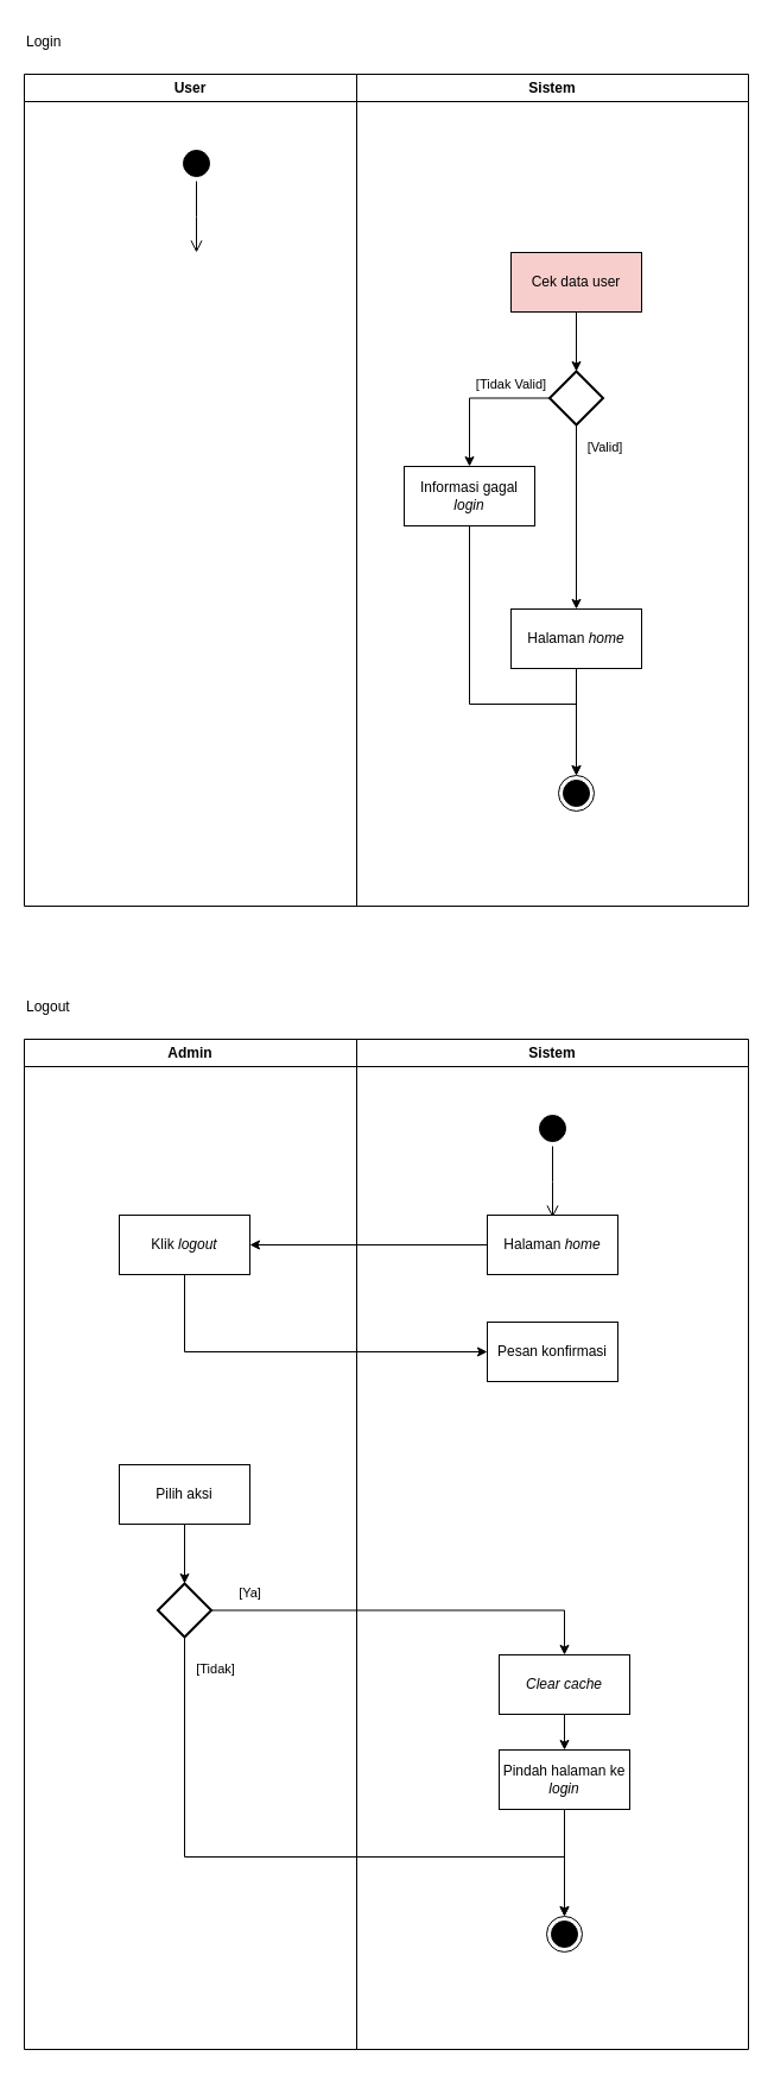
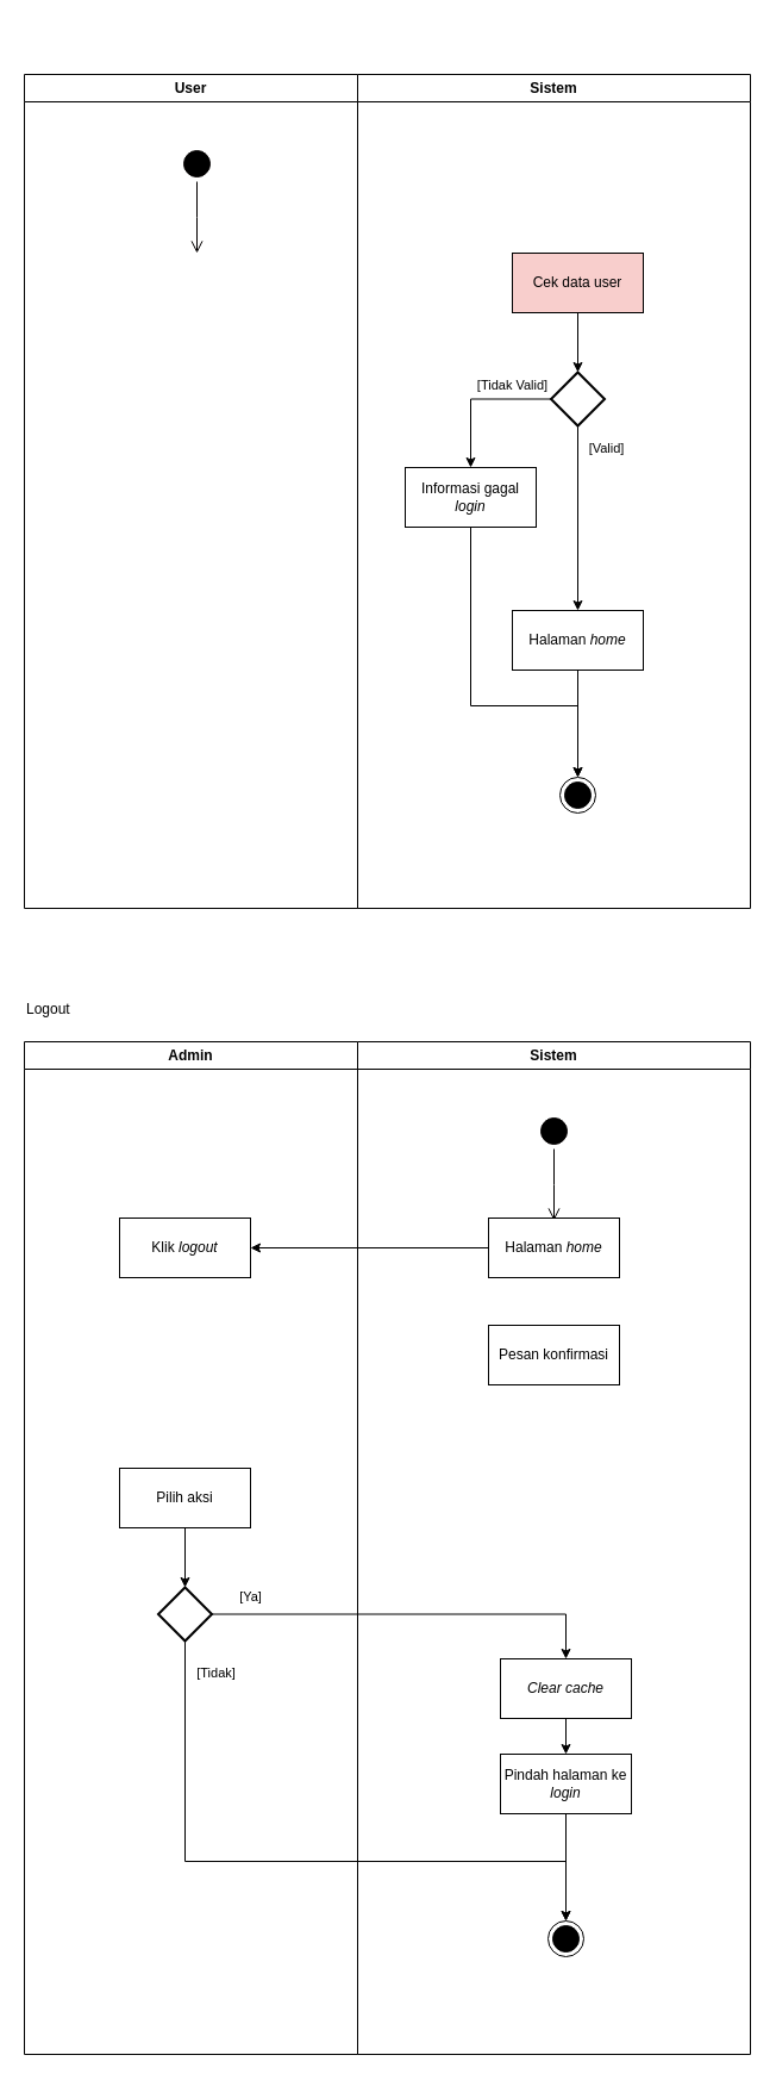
- <mxCell id="19" value="Login" style="text;html=1;align=left;verticalAlign=middle;resizable=0;points=[];autosize=1;strokeColor=none;fillColor=none;" parent="1" vertex="1"><mxGeometry x="20" y="20" width="50" height="30" as="geometry" /></mxCell>
- <mxCell id="37" style="edgeStyle=orthogonalEdgeStyle;rounded=0;orthogonalLoop=1;jettySize=auto;html=1;exitX=0.5;exitY=1;exitDx=0;exitDy=0;entryX=0;entryY=0.5;entryDx=0;entryDy=0;" edge="1" parent="20" source="22" target="31"><mxGeometry relative="1" as="geometry" /></mxCell>
